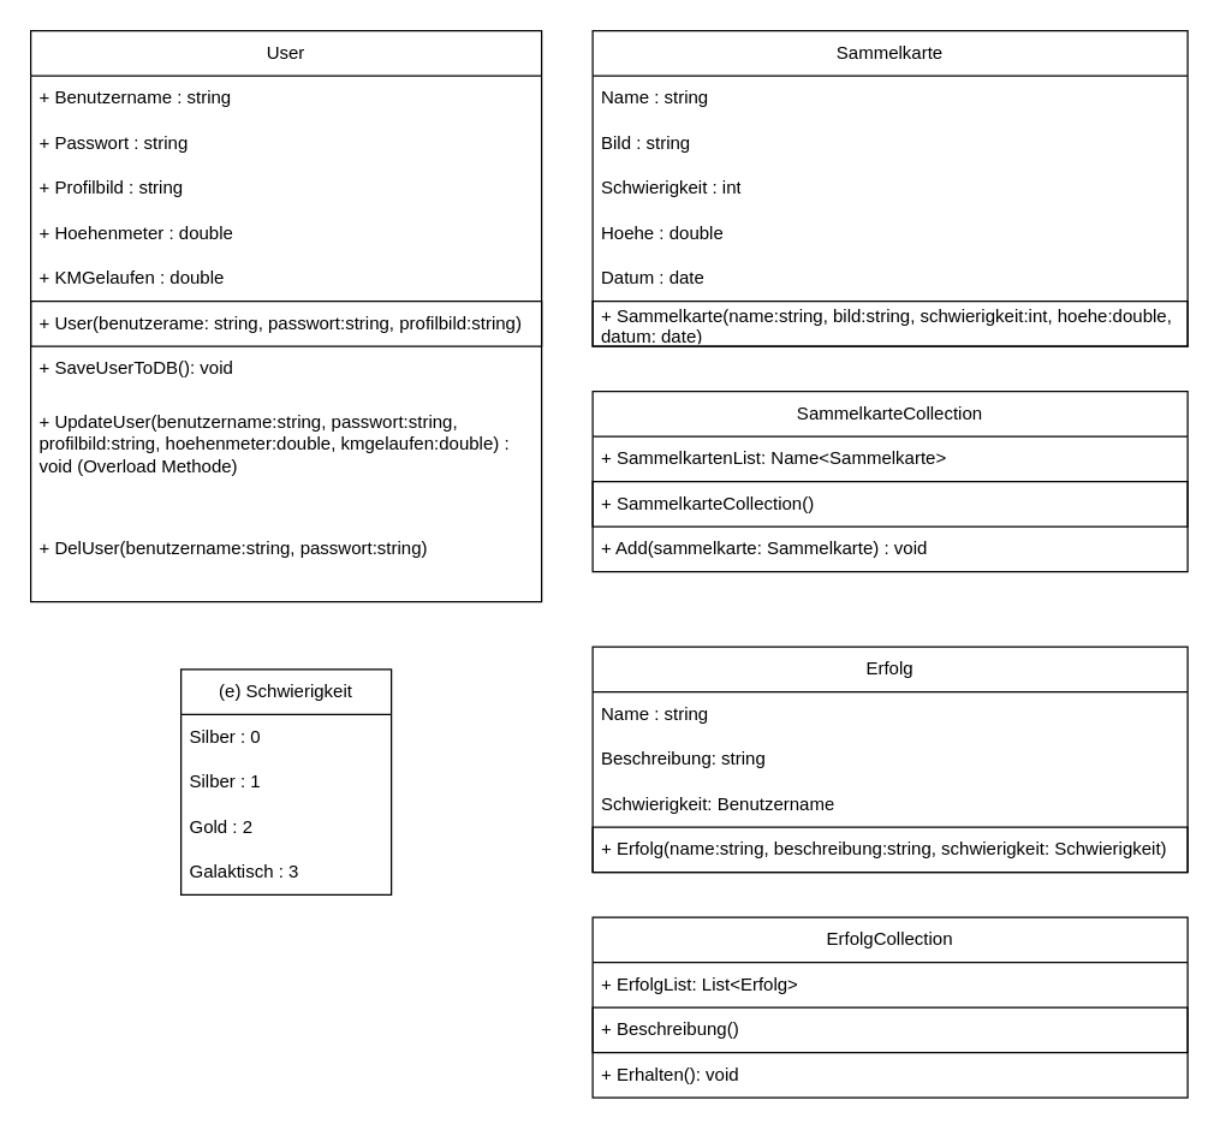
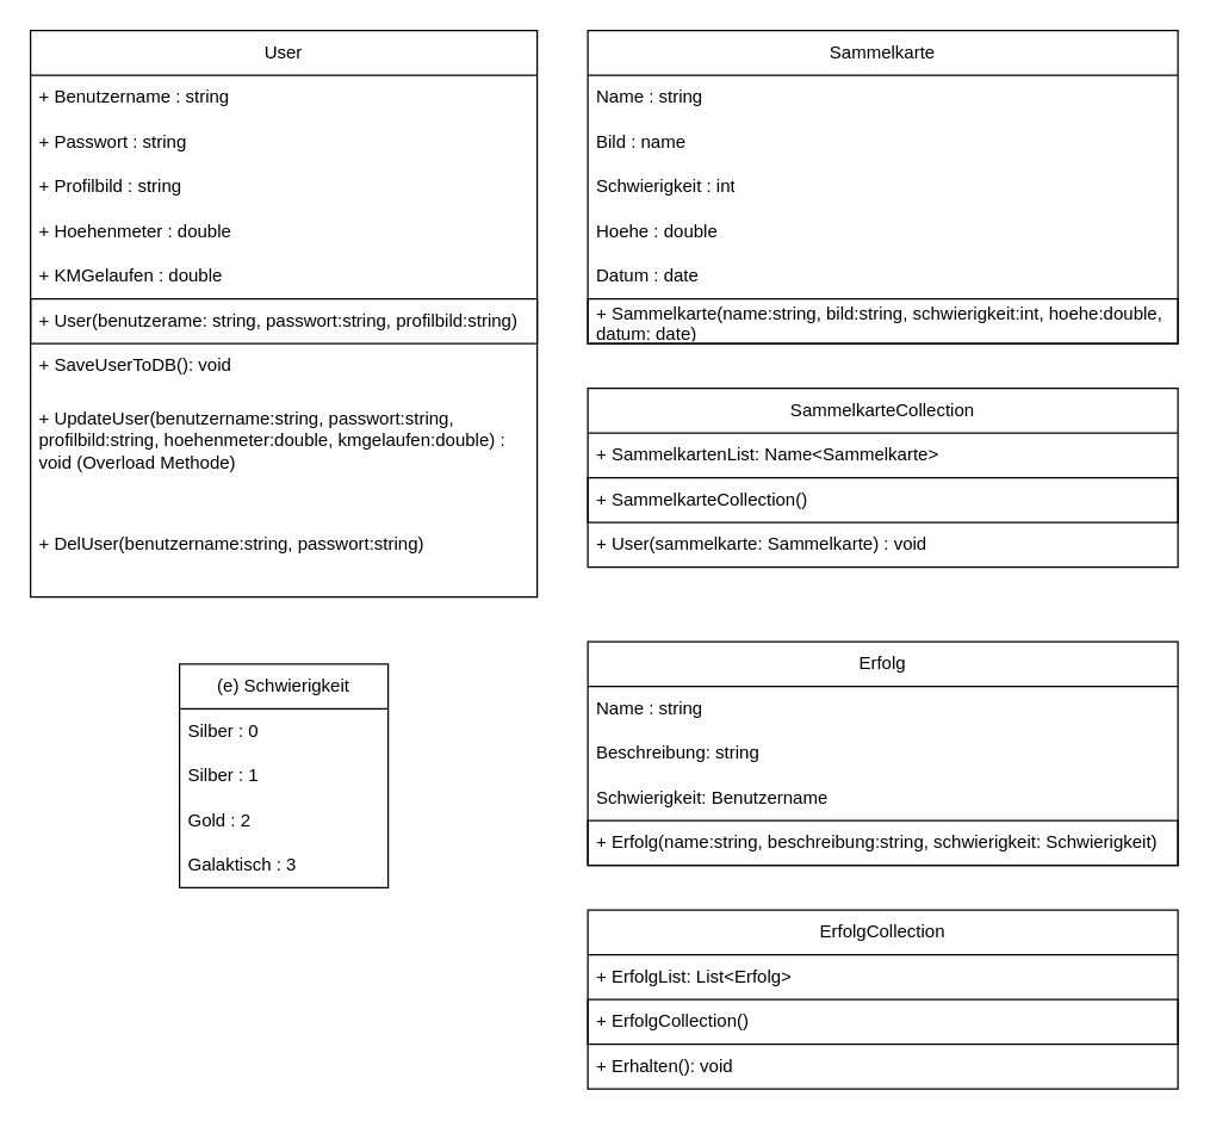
- <mxCell id="14" value="Bild : string" style="text;strokeColor=none;fillColor=none;align=left;verticalAlign=middle;spacingLeft=4;spacingRight=4;overflow=hidden;points=[[0,0.5],[1,0.5]];portConstraint=eastwest;rotatable=0;whiteSpace=wrap;html=1;" parent="12" vertex="1"><mxGeometry y="60" width="396" height="30" as="geometry" /></mxCell>
+ <mxCell id="14" value="Bild : name" style="text;strokeColor=none;fillColor=none;align=left;verticalAlign=middle;spacingLeft=4;spacingRight=4;overflow=hidden;points=[[0,0.5],[1,0.5]];portConstraint=eastwest;rotatable=0;whiteSpace=wrap;html=1;" parent="12" vertex="1"><mxGeometry y="60" width="396" height="30" as="geometry" /></mxCell>
- <mxCell id="22" value="+ Add(sammelkarte: Sammelkarte) : void" style="text;strokeColor=none;fillColor=none;align=left;verticalAlign=middle;spacingLeft=4;spacingRight=4;overflow=hidden;points=[[0,0.5],[1,0.5]];portConstraint=eastwest;rotatable=0;whiteSpace=wrap;html=1;" parent="19" vertex="1"><mxGeometry y="90" width="396" height="30" as="geometry" /></mxCell>
+ <mxCell id="22" value="+ User(sammelkarte: Sammelkarte) : void" style="text;strokeColor=none;fillColor=none;align=left;verticalAlign=middle;spacingLeft=4;spacingRight=4;overflow=hidden;points=[[0,0.5],[1,0.5]];portConstraint=eastwest;rotatable=0;whiteSpace=wrap;html=1;" parent="19" vertex="1"><mxGeometry y="90" width="396" height="30" as="geometry" /></mxCell>
- <mxCell id="30" value="+ Beschreibung()" style="text;strokeColor=default;fillColor=none;align=left;verticalAlign=middle;spacingLeft=4;spacingRight=4;overflow=hidden;points=[[0,0.5],[1,0.5]];portConstraint=eastwest;rotatable=0;whiteSpace=wrap;html=1;" parent="28" vertex="1"><mxGeometry y="60" width="396" height="30" as="geometry" /></mxCell>
+ <mxCell id="30" value="+ ErfolgCollection()" style="text;strokeColor=default;fillColor=none;align=left;verticalAlign=middle;spacingLeft=4;spacingRight=4;overflow=hidden;points=[[0,0.5],[1,0.5]];portConstraint=eastwest;rotatable=0;whiteSpace=wrap;html=1;" parent="28" vertex="1"><mxGeometry y="60" width="396" height="30" as="geometry" /></mxCell>
